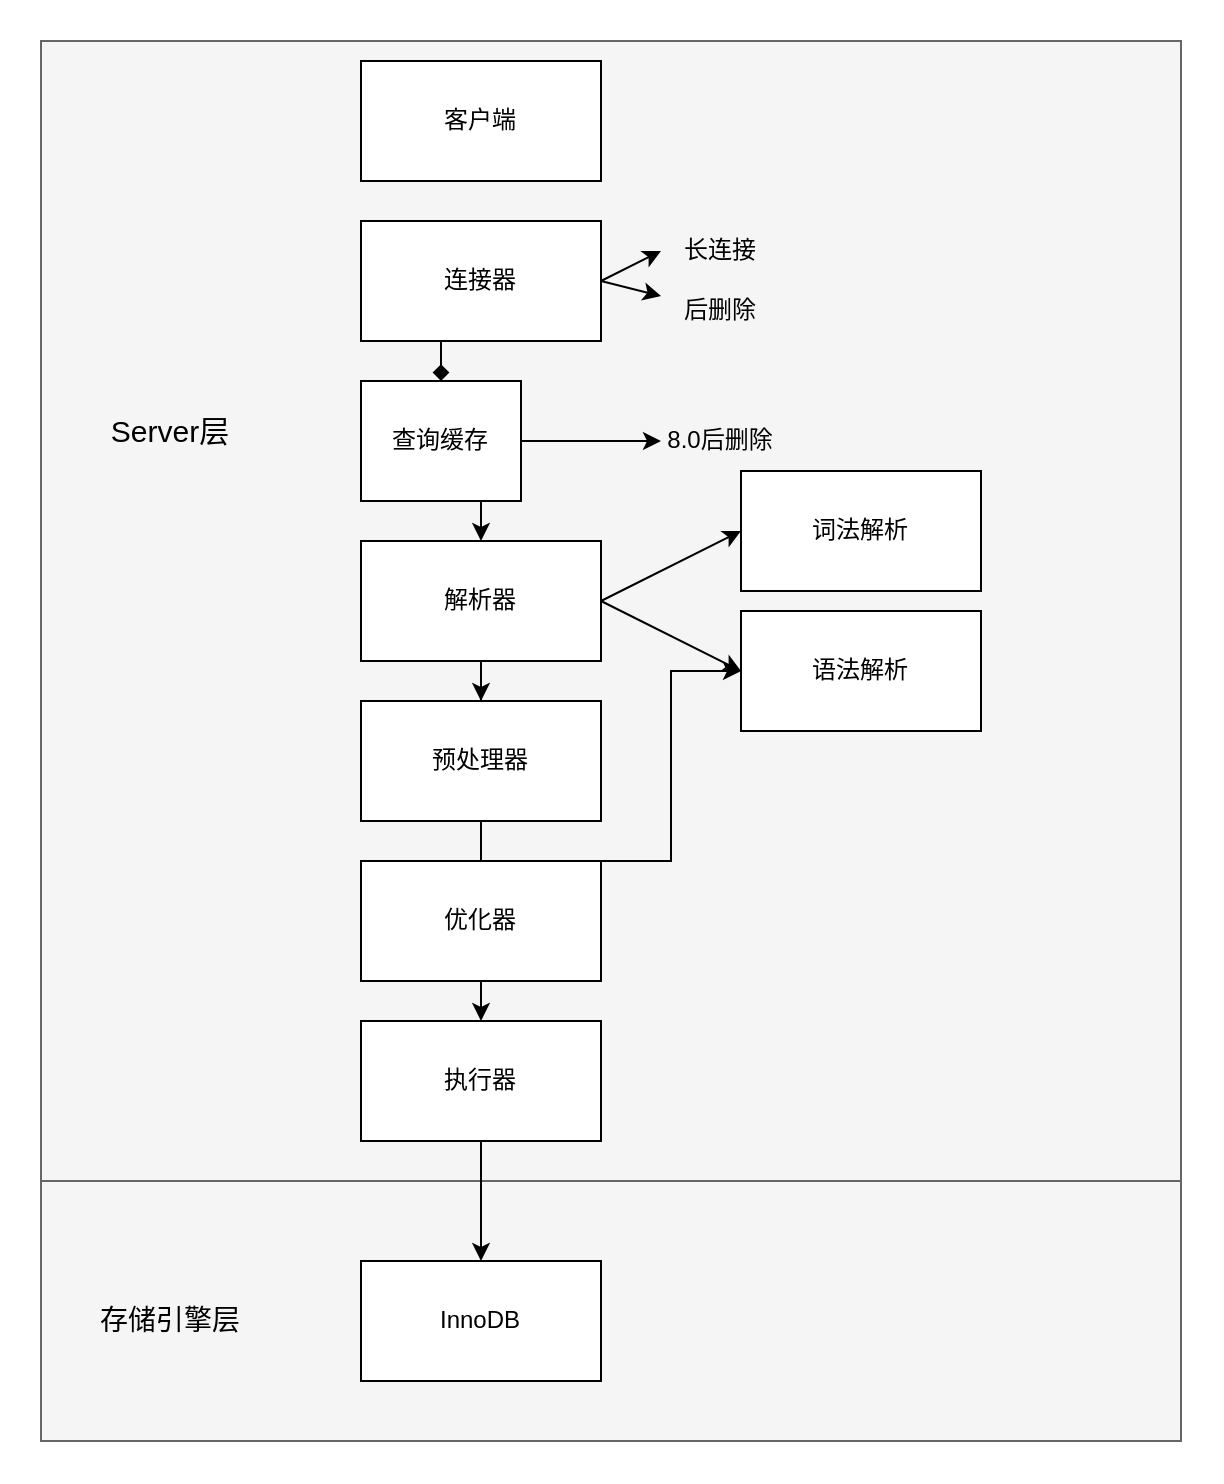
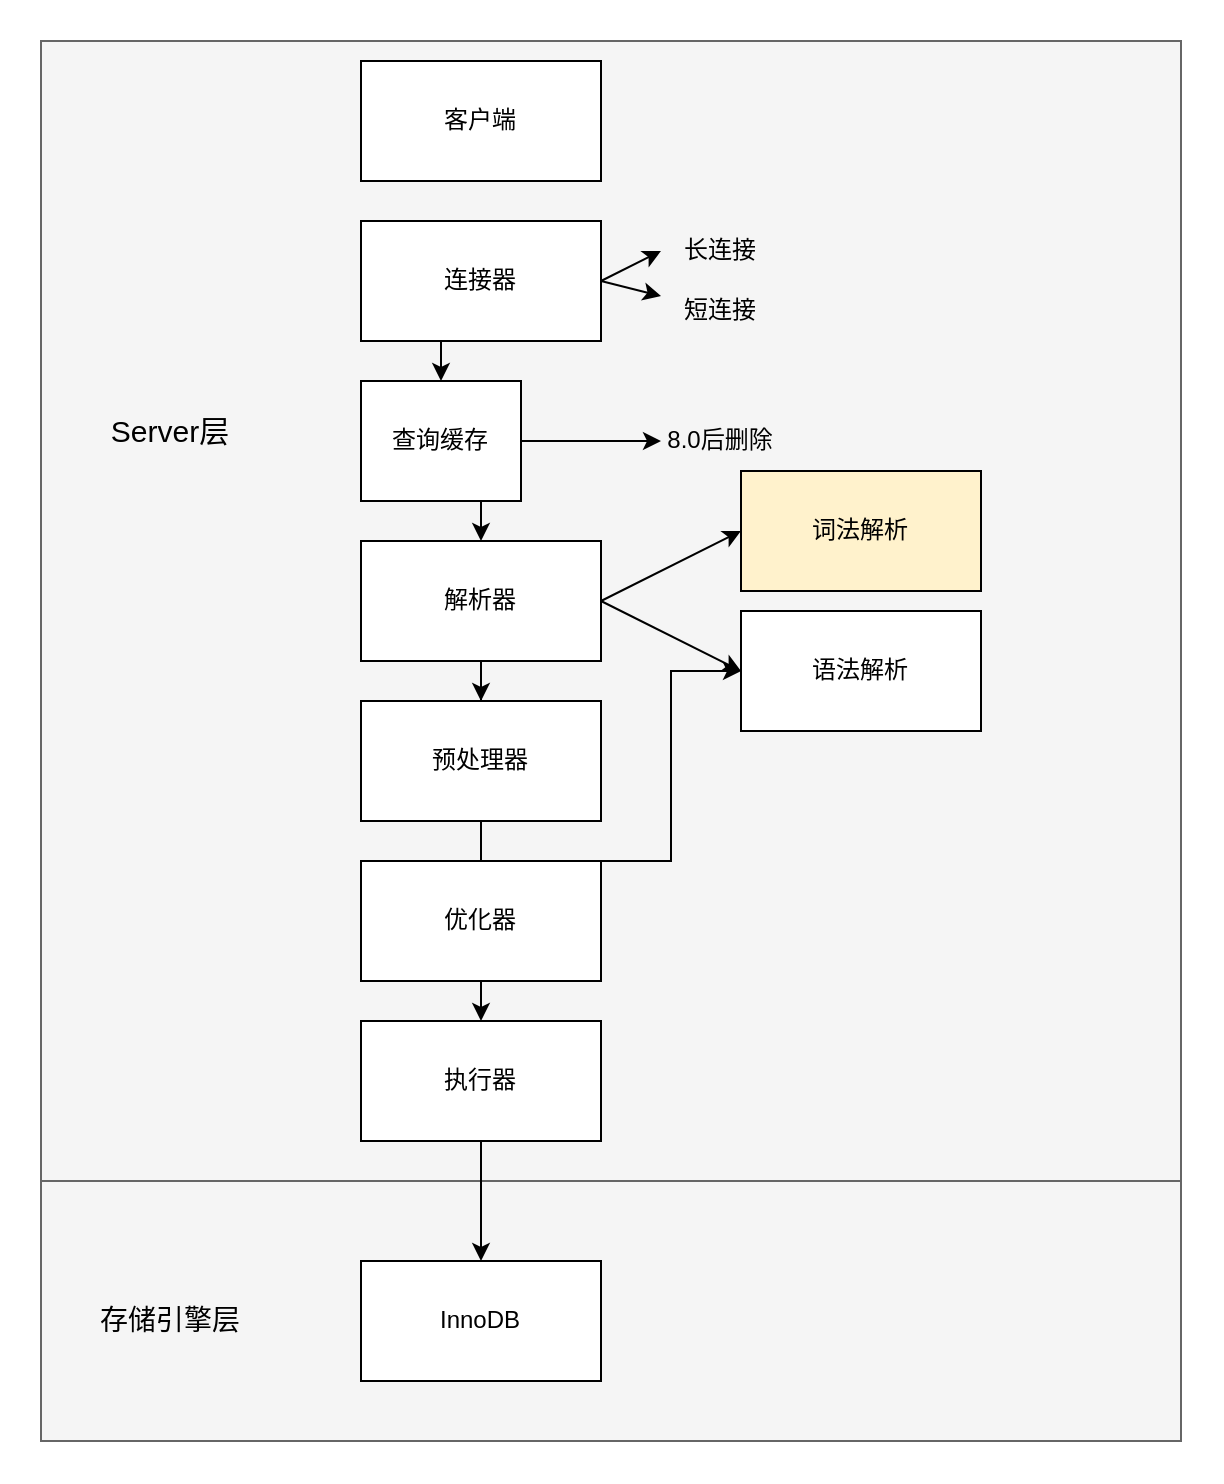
- <mxCell id="27" value="后删除" style="text;html=1;align=center;verticalAlign=middle;whiteSpace=wrap;rounded=0;" vertex="1" parent="1"><mxGeometry x="330" y="140" width="60" height="30" as="geometry" /></mxCell>
+ <mxCell id="27" value="短连接" style="text;html=1;align=center;verticalAlign=middle;whiteSpace=wrap;rounded=0;" vertex="1" parent="1"><mxGeometry x="330" y="140" width="60" height="30" as="geometry" /></mxCell>
- <mxCell id="5" style="edgeStyle=orthogonalEdgeStyle;rounded=0;orthogonalLoop=1;jettySize=auto;html=1;exitX=0.5;exitY=1;exitDx=0;exitDy=0;entryX=0.5;entryY=0;entryDx=0;entryDy=0;endArrow=diamond;" edge="1" parent="1" source="6" target="9"><mxGeometry relative="1" as="geometry" /></mxCell>
+ <mxCell id="5" style="edgeStyle=orthogonalEdgeStyle;rounded=0;orthogonalLoop=1;jettySize=auto;html=1;exitX=0.5;exitY=1;exitDx=0;exitDy=0;entryX=0.5;entryY=0;entryDx=0;entryDy=0;" edge="1" parent="1" source="6" target="9"><mxGeometry relative="1" as="geometry" /></mxCell>
- <mxCell id="12" value="词法解析" style="rounded=0;whiteSpace=wrap;html=1;" vertex="1" parent="1"><mxGeometry x="370" y="235" width="120" height="60" as="geometry" /></mxCell>
+ <mxCell id="12" value="词法解析" style="rounded=0;whiteSpace=wrap;html=1;fillColor=#fff2cc;" vertex="1" parent="1"><mxGeometry x="370" y="235" width="120" height="60" as="geometry" /></mxCell>
